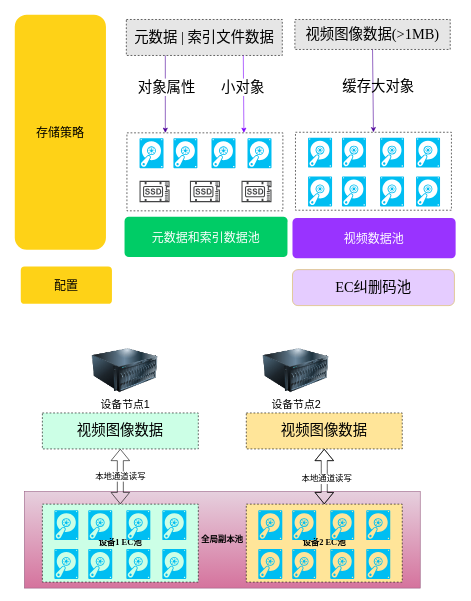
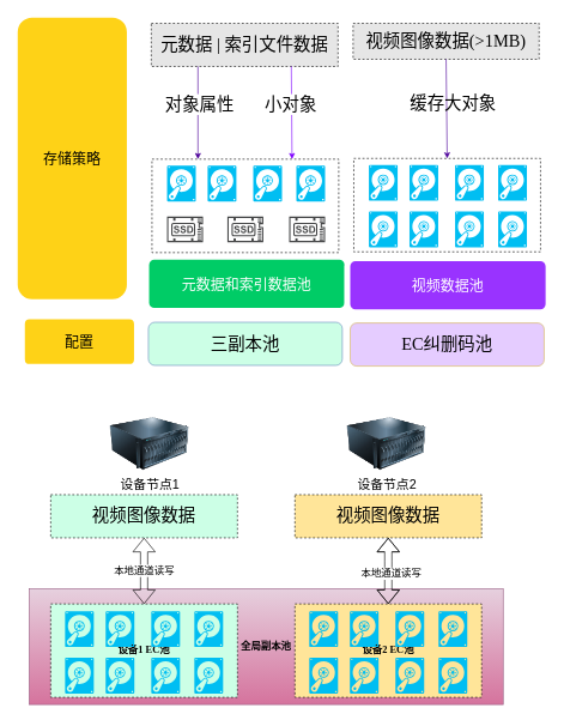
+ <mxCell id="6" value="&lt;font face=&quot;Times New Roman&quot; style=&quot;font-size: 24px&quot;&gt;三副本池&lt;/font&gt;" style="rounded=1;whiteSpace=wrap;html=1;fillColor=#CCFFE6;strokeColor=#6c8ebf;" parent="1" vertex="1"><mxGeometry x="206" y="448" width="270" height="60" as="geometry" /></mxCell>
- <mxCell id="53" value="&lt;font style=&quot;font-size: 18px&quot;&gt;设备节点2&lt;/font&gt;" style="image;html=1;image=img/lib/clip_art/computers/Server_128x128.png" parent="1" vertex="1"><mxGeometry x="438" y="577" width="110" height="80" as="geometry" /></mxCell>
+ <mxCell id="53" value="&lt;font style=&quot;font-size: 18px&quot;&gt;设备节点2&lt;/font&gt;" style="image;html=1;image=img/lib/clip_art/computers/Server_128x128.png" parent="1" vertex="1"><mxGeometry x="483" y="577" width="110" height="80" as="geometry" /></mxCell>
